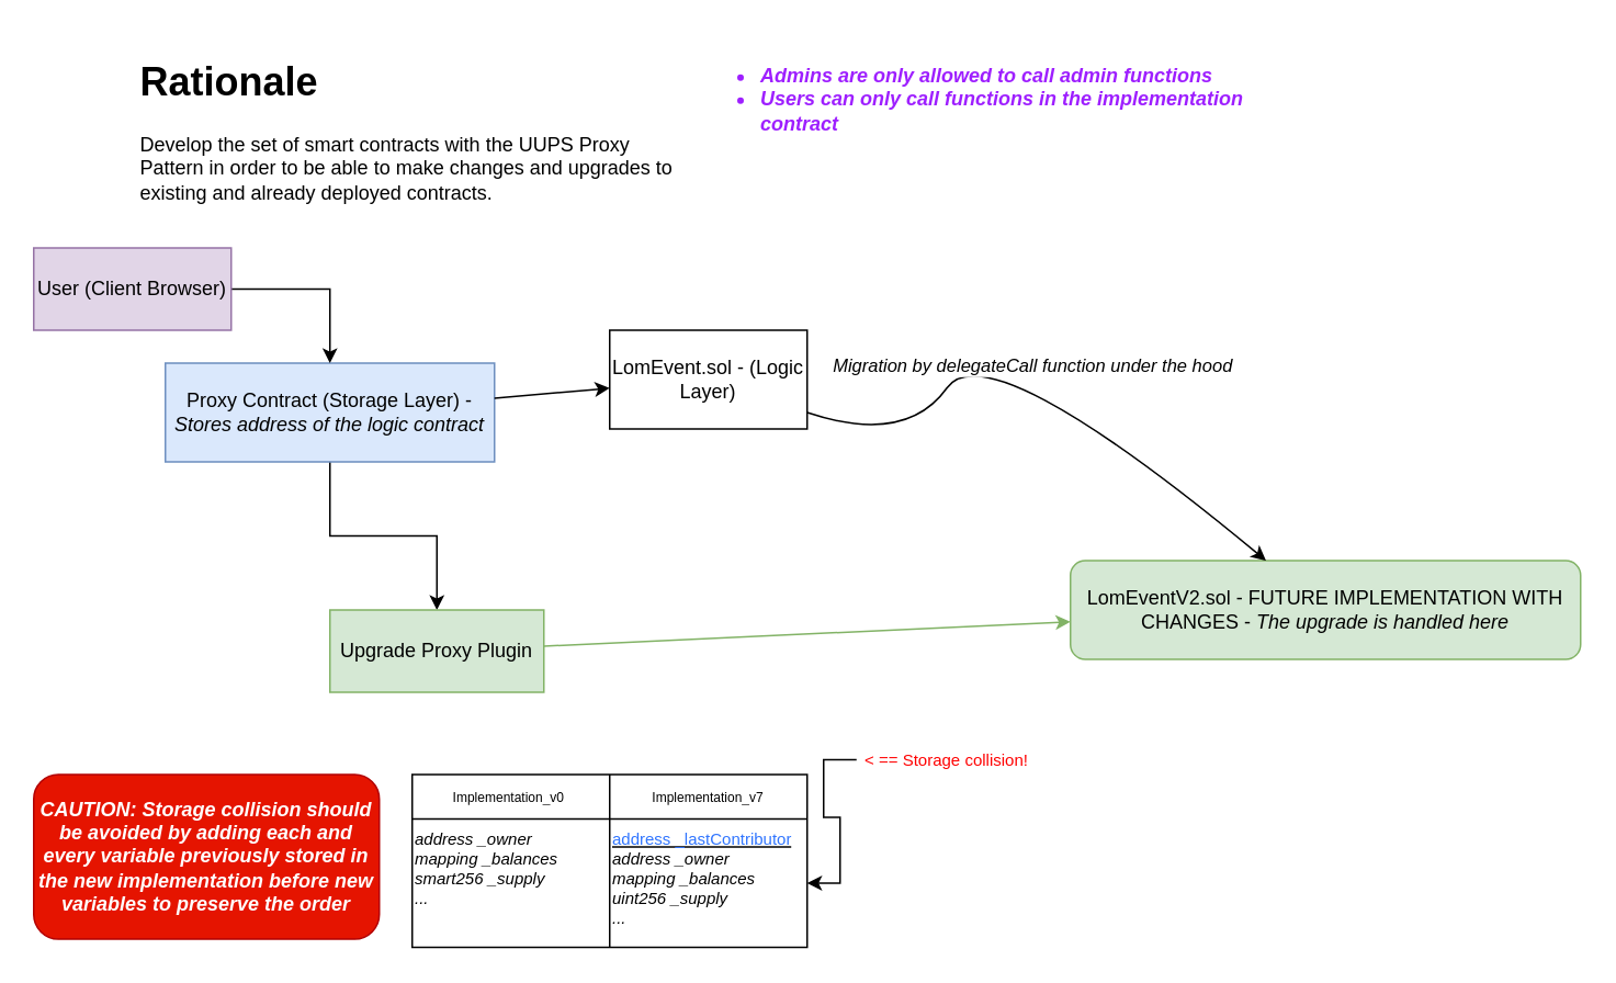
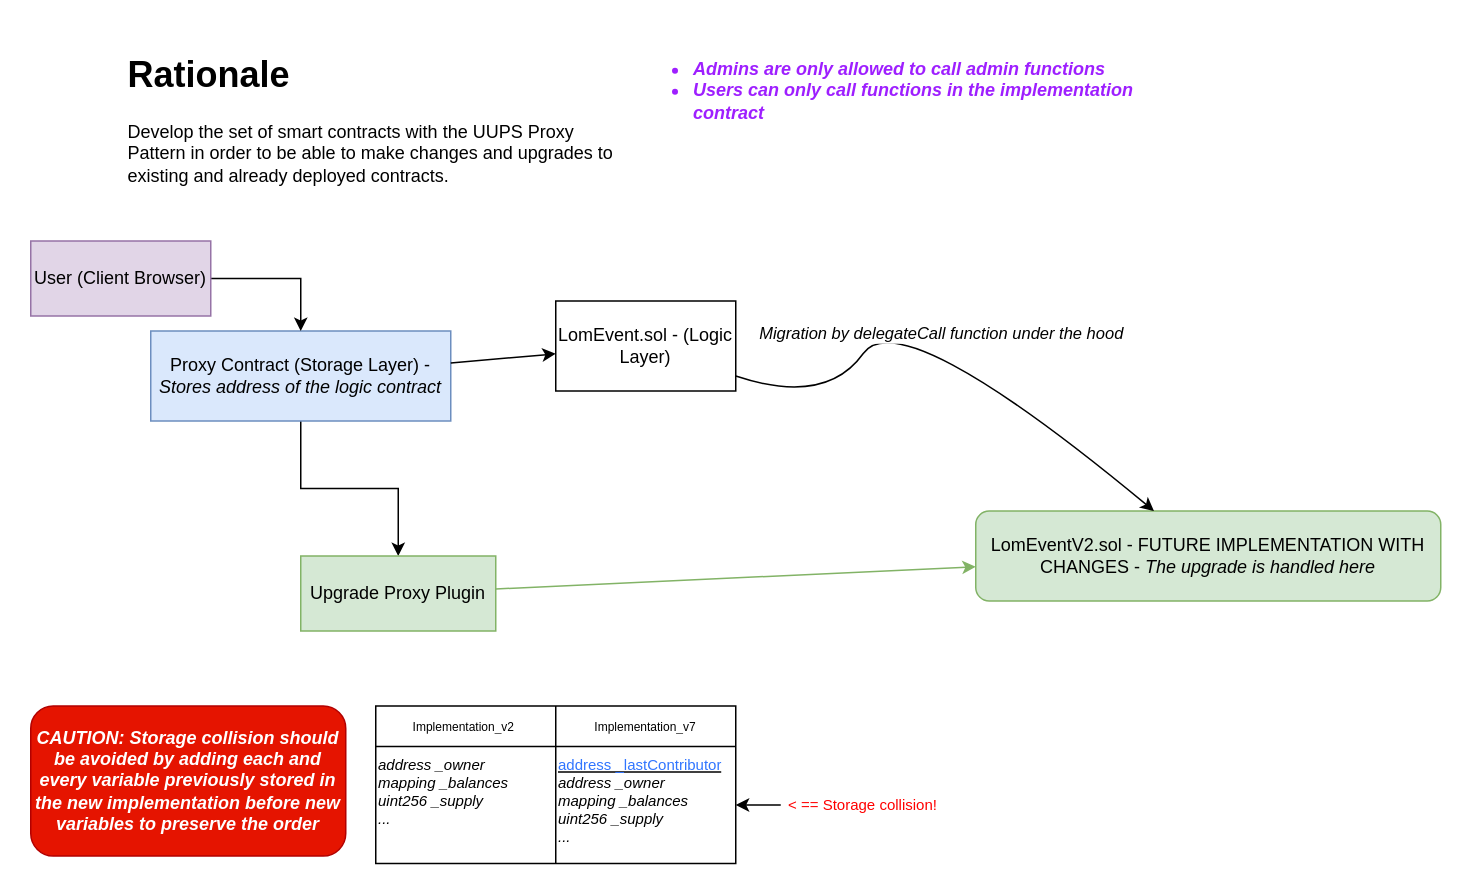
- <mxCell id="12" value="User (Client Browser)" style="text;html=1;strokeColor=#9673a6;fillColor=#e1d5e7;align=center;verticalAlign=middle;whiteSpace=wrap;rounded=0;" vertex="1" parent="1"><mxGeometry x="20" y="150" width="120" height="50" as="geometry" /></mxCell>
+ <mxCell id="12" value="User (Client Browser)" style="text;html=1;strokeColor=#9673a6;fillColor=#e1d5e7;align=center;verticalAlign=middle;whiteSpace=wrap;rounded=0;" vertex="1" parent="1"><mxGeometry x="20" y="160" width="120" height="50" as="geometry" /></mxCell>
- <mxCell id="23" value="&amp;lt; == Storage collision!" style="text;html=1;strokeColor=none;fillColor=none;align=center;verticalAlign=middle;whiteSpace=wrap;rounded=0;fontSize=10;fontColor=#FF0000;" vertex="1" parent="1"><mxGeometry x="520" y="446" width="110" height="30" as="geometry" /></mxCell>
+ <mxCell id="23" value="&amp;lt; == Storage collision!" style="text;html=1;strokeColor=none;fillColor=none;align=center;verticalAlign=middle;whiteSpace=wrap;rounded=0;fontSize=10;fontColor=#FF0000;" vertex="1" parent="1"><mxGeometry x="520" y="521" width="110" height="30" as="geometry" /></mxCell>
- <mxCell id="17" value="Implementation_v0&lt;span style=&quot;white-space: pre; font-size: 8px;&quot;&gt; &lt;/span&gt;" style="shape=partialRectangle;html=1;whiteSpace=wrap;connectable=0;overflow=hidden;fillColor=none;top=0;left=0;bottom=0;right=0;pointerEvents=1;fontSize=8;" vertex="1" parent="16"><mxGeometry width="120" height="27" as="geometry"><mxRectangle width="120" height="27" as="alternateBounds" /></mxGeometry></mxCell>
+ <mxCell id="17" value="Implementation_v2&lt;span style=&quot;white-space: pre; font-size: 8px;&quot;&gt; &lt;/span&gt;" style="shape=partialRectangle;html=1;whiteSpace=wrap;connectable=0;overflow=hidden;fillColor=none;top=0;left=0;bottom=0;right=0;pointerEvents=1;fontSize=8;" vertex="1" parent="16"><mxGeometry width="120" height="27" as="geometry"><mxRectangle width="120" height="27" as="alternateBounds" /></mxGeometry></mxCell>
- <mxCell id="20" value="&lt;i&gt;address _owner&lt;br style=&quot;font-size: 10px&quot;&gt;mapping _balances&lt;br style=&quot;font-size: 10px&quot;&gt;smart256 _supply&lt;br style=&quot;font-size: 10px&quot;&gt;...&lt;/i&gt;" style="shape=partialRectangle;html=1;whiteSpace=wrap;connectable=0;overflow=hidden;fillColor=none;top=0;left=0;bottom=0;right=0;pointerEvents=1;fontSize=10;verticalAlign=top;align=left;" vertex="1" parent="19"><mxGeometry width="120" height="78" as="geometry"><mxRectangle width="120" height="78" as="alternateBounds" /></mxGeometry></mxCell>
+ <mxCell id="20" value="&lt;i&gt;address _owner&lt;br style=&quot;font-size: 10px&quot;&gt;mapping _balances&lt;br style=&quot;font-size: 10px&quot;&gt;uint256 _supply&lt;br style=&quot;font-size: 10px&quot;&gt;...&lt;/i&gt;" style="shape=partialRectangle;html=1;whiteSpace=wrap;connectable=0;overflow=hidden;fillColor=none;top=0;left=0;bottom=0;right=0;pointerEvents=1;fontSize=10;verticalAlign=top;align=left;" vertex="1" parent="19"><mxGeometry width="120" height="78" as="geometry"><mxRectangle width="120" height="78" as="alternateBounds" /></mxGeometry></mxCell>
